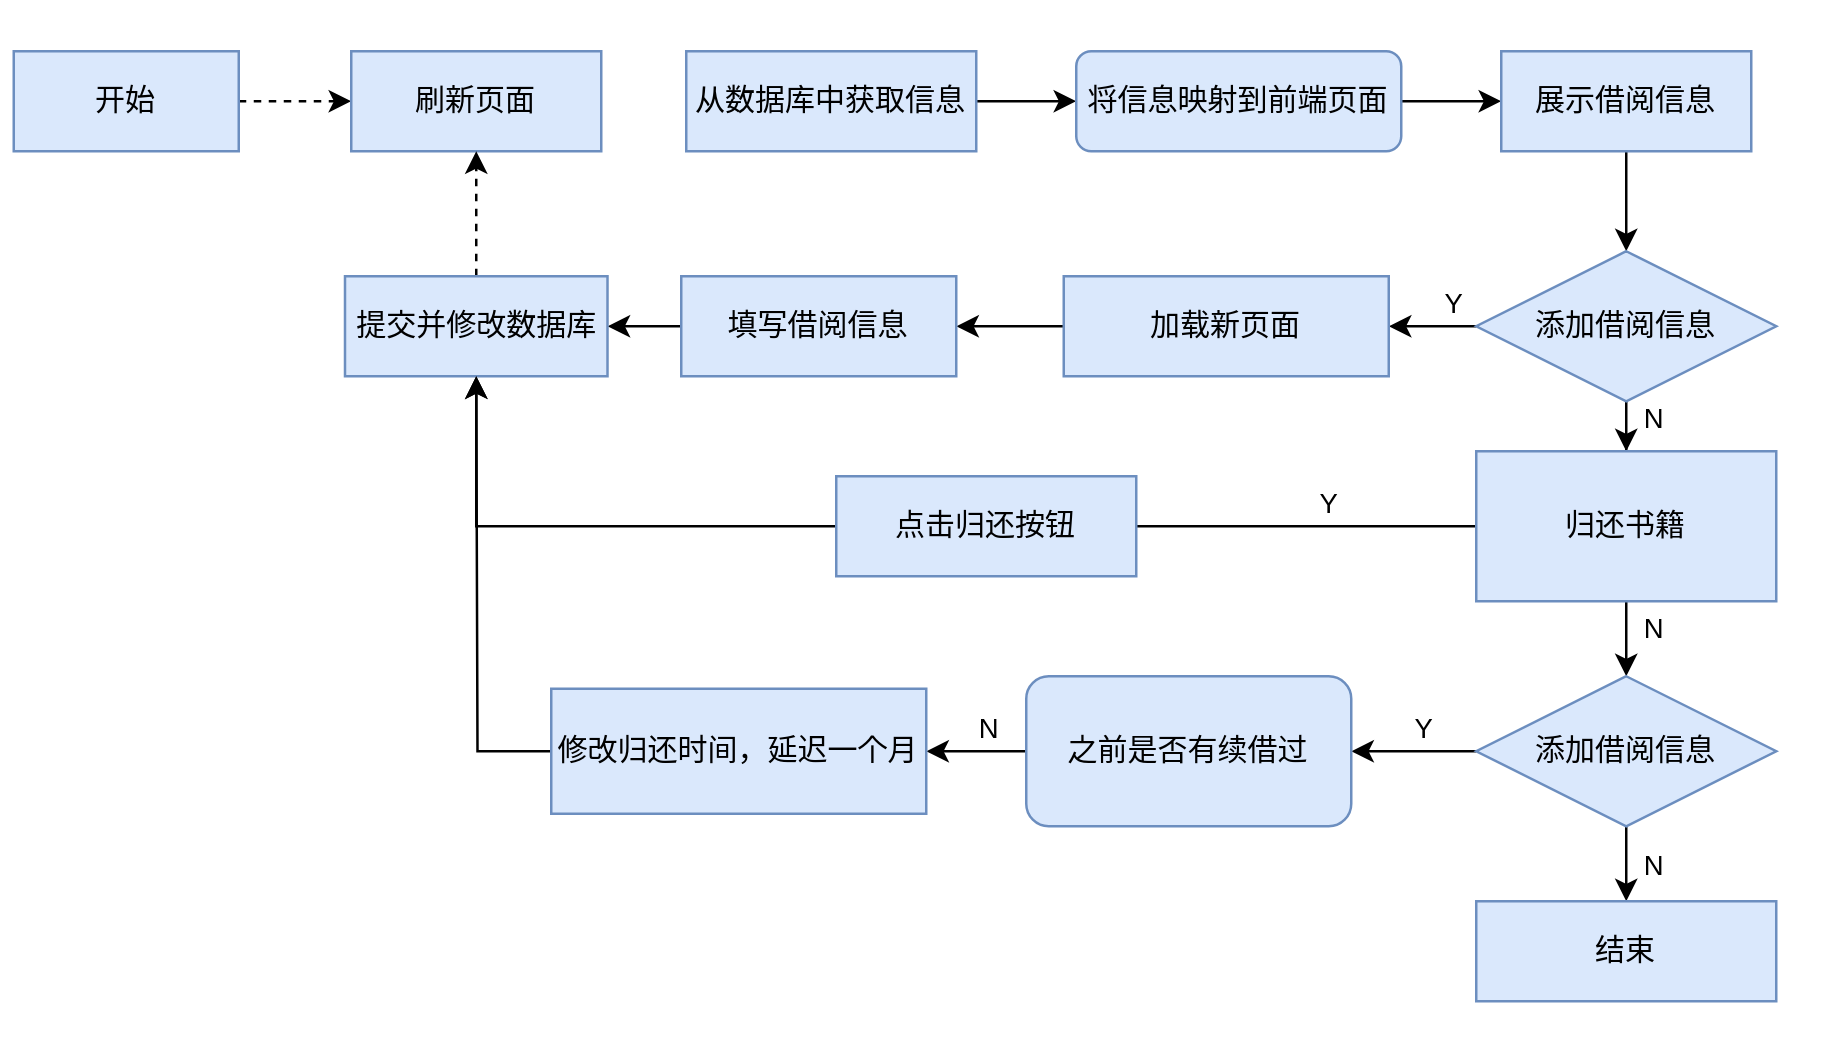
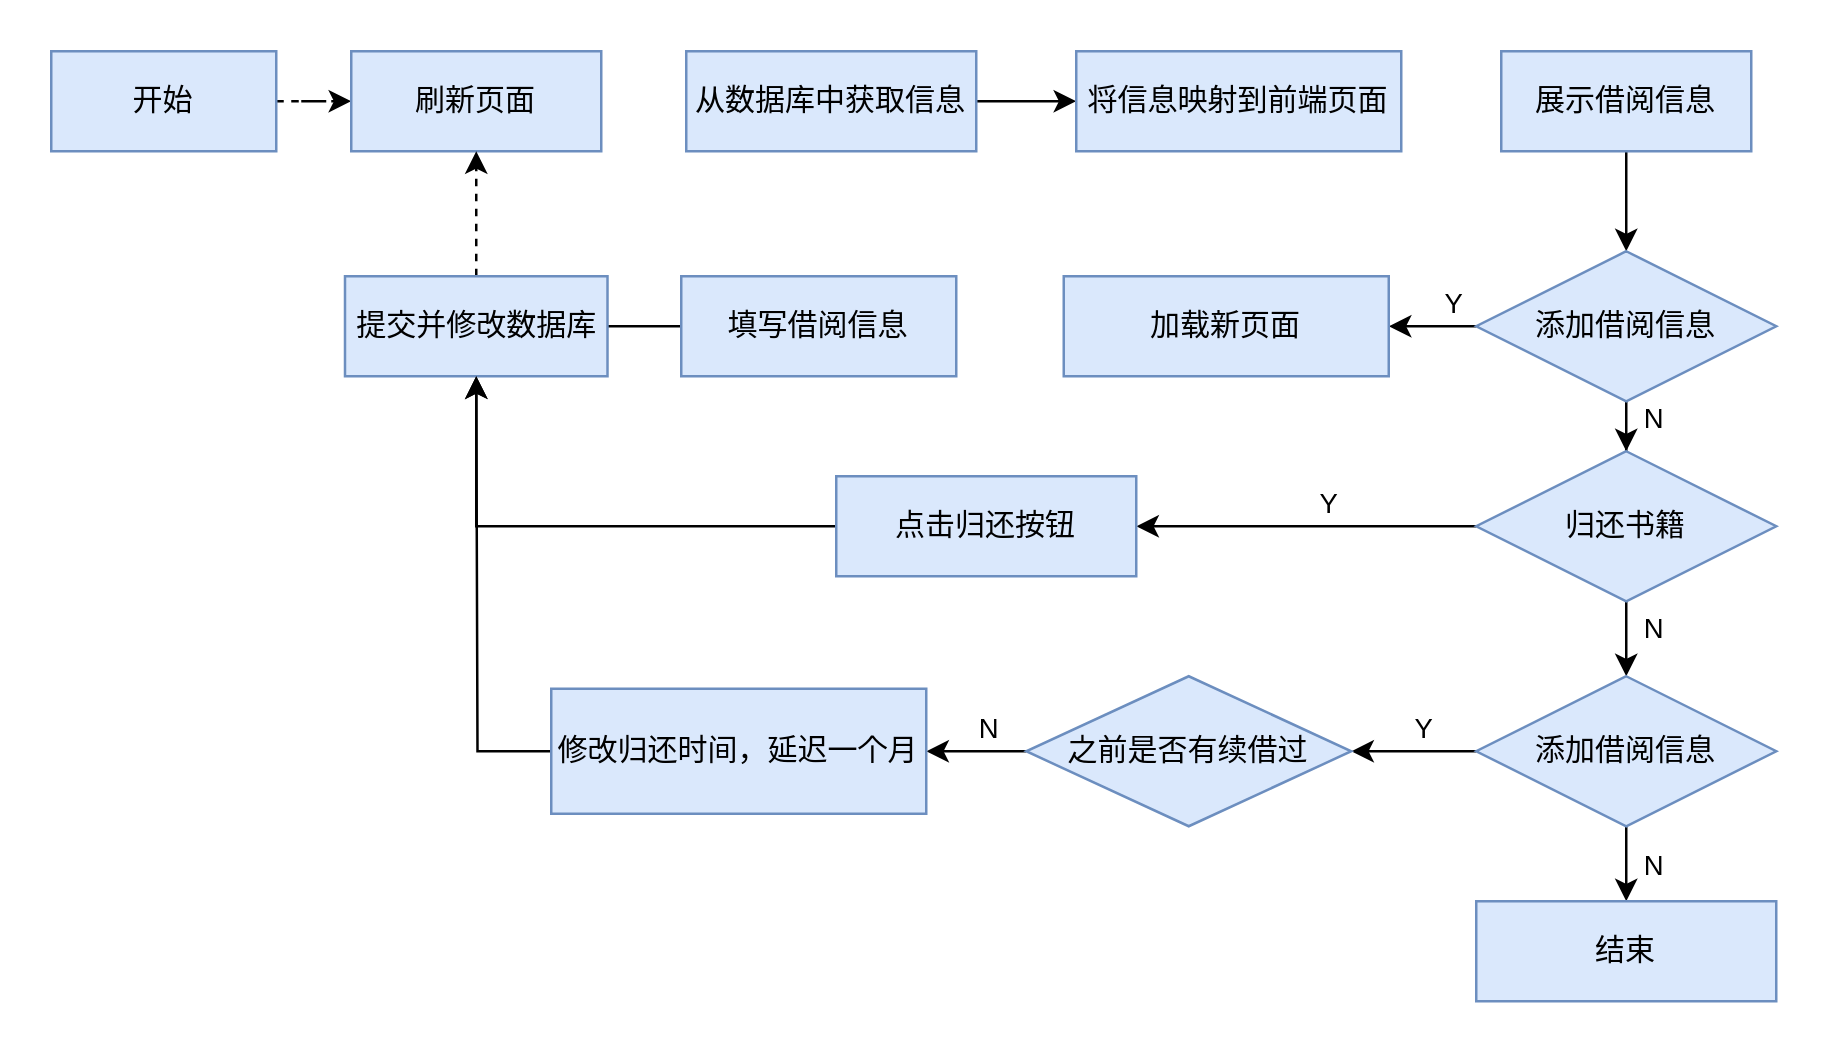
- <mxCell id="3" value="开始" style="rounded=0;whiteSpace=wrap;html=1;fillColor=#dae8fc;strokeColor=#6c8ebf;" vertex="1" parent="1"><mxGeometry x="5" y="20" width="90" height="40" as="geometry" /></mxCell>
+ <mxCell id="3" value="开始" style="rounded=0;whiteSpace=wrap;html=1;fillColor=#dae8fc;strokeColor=#6c8ebf;" vertex="1" parent="1"><mxGeometry x="20" y="20" width="90" height="40" as="geometry" /></mxCell>
- <mxCell id="8" value="将信息映射到前端页面" style="whiteSpace=wrap;html=1;fillColor=#dae8fc;strokeColor=#6c8ebf;rounded=1;" vertex="1" parent="1"><mxGeometry x="430" y="20" width="130" height="40" as="geometry" /></mxCell>
+ <mxCell id="8" value="将信息映射到前端页面" style="rounded=0;whiteSpace=wrap;html=1;fillColor=#dae8fc;strokeColor=#6c8ebf;" vertex="1" parent="1"><mxGeometry x="430" y="20" width="130" height="40" as="geometry" /></mxCell>
- <mxCell id="7" value="" style="edgeStyle=orthogonalEdgeStyle;rounded=0;orthogonalLoop=1;jettySize=auto;html=1;" edge="1" parent="1" source="8" target="10"><mxGeometry relative="1" as="geometry" /></mxCell>
- <mxCell id="18" value="" style="edgeStyle=orthogonalEdgeStyle;rounded=0;orthogonalLoop=1;jettySize=auto;html=1;" edge="1" parent="1" source="19" target="21"><mxGeometry relative="1" as="geometry" /></mxCell>
+ <mxCell id="18" value="" style="edgeStyle=orthogonalEdgeStyle;rounded=0;orthogonalLoop=1;jettySize=auto;html=1;endArrow=none;" edge="1" parent="1" source="19" target="21"><mxGeometry relative="1" as="geometry" /></mxCell>
- <mxCell id="16" value="" style="edgeStyle=orthogonalEdgeStyle;rounded=0;orthogonalLoop=1;jettySize=auto;html=1;" edge="1" parent="1" source="17" target="19"><mxGeometry relative="1" as="geometry" /></mxCell>
- <mxCell id="24" style="edgeStyle=orthogonalEdgeStyle;rounded=0;orthogonalLoop=1;jettySize=auto;html=1;exitX=0;exitY=0.5;exitDx=0;exitDy=0;entryX=1;entryY=0.5;entryDx=0;entryDy=0;endArrow=none;" edge="1" parent="1" source="26" target="33"><mxGeometry relative="1" as="geometry" /></mxCell>
+ <mxCell id="24" style="edgeStyle=orthogonalEdgeStyle;rounded=0;orthogonalLoop=1;jettySize=auto;html=1;exitX=0;exitY=0.5;exitDx=0;exitDy=0;entryX=1;entryY=0.5;entryDx=0;entryDy=0;" edge="1" parent="1" source="26" target="33"><mxGeometry relative="1" as="geometry" /></mxCell>
- <mxCell id="26" value="归还书籍" style="whiteSpace=wrap;html=1;fillColor=#dae8fc;strokeColor=#6c8ebf;rounded=0;" vertex="1" parent="1"><mxGeometry x="590" y="180" width="120" height="60" as="geometry" /></mxCell>
+ <mxCell id="26" value="归还书籍" style="rhombus;whiteSpace=wrap;html=1;fillColor=#dae8fc;strokeColor=#6c8ebf;" vertex="1" parent="1"><mxGeometry x="590" y="180" width="120" height="60" as="geometry" /></mxCell>
- <mxCell id="36" value="之前是否有续借过" style="whiteSpace=wrap;html=1;fillColor=#dae8fc;strokeColor=#6c8ebf;rounded=1;" vertex="1" parent="1"><mxGeometry x="410" y="270" width="130" height="60" as="geometry" /></mxCell>
+ <mxCell id="36" value="之前是否有续借过" style="rhombus;whiteSpace=wrap;html=1;fillColor=#dae8fc;strokeColor=#6c8ebf;" vertex="1" parent="1"><mxGeometry x="410" y="270" width="130" height="60" as="geometry" /></mxCell>
